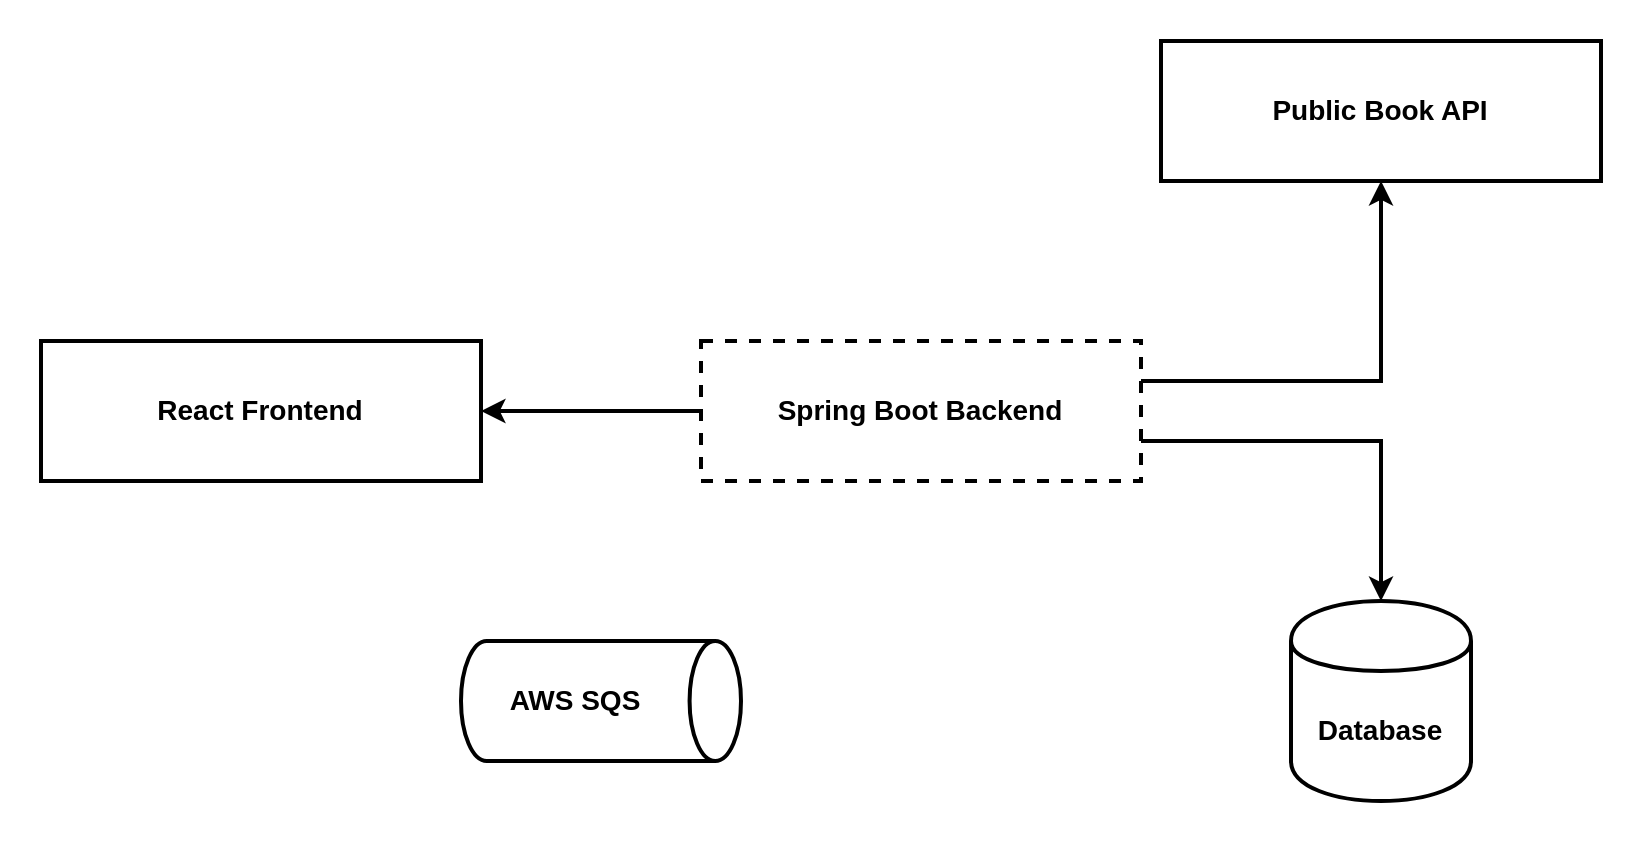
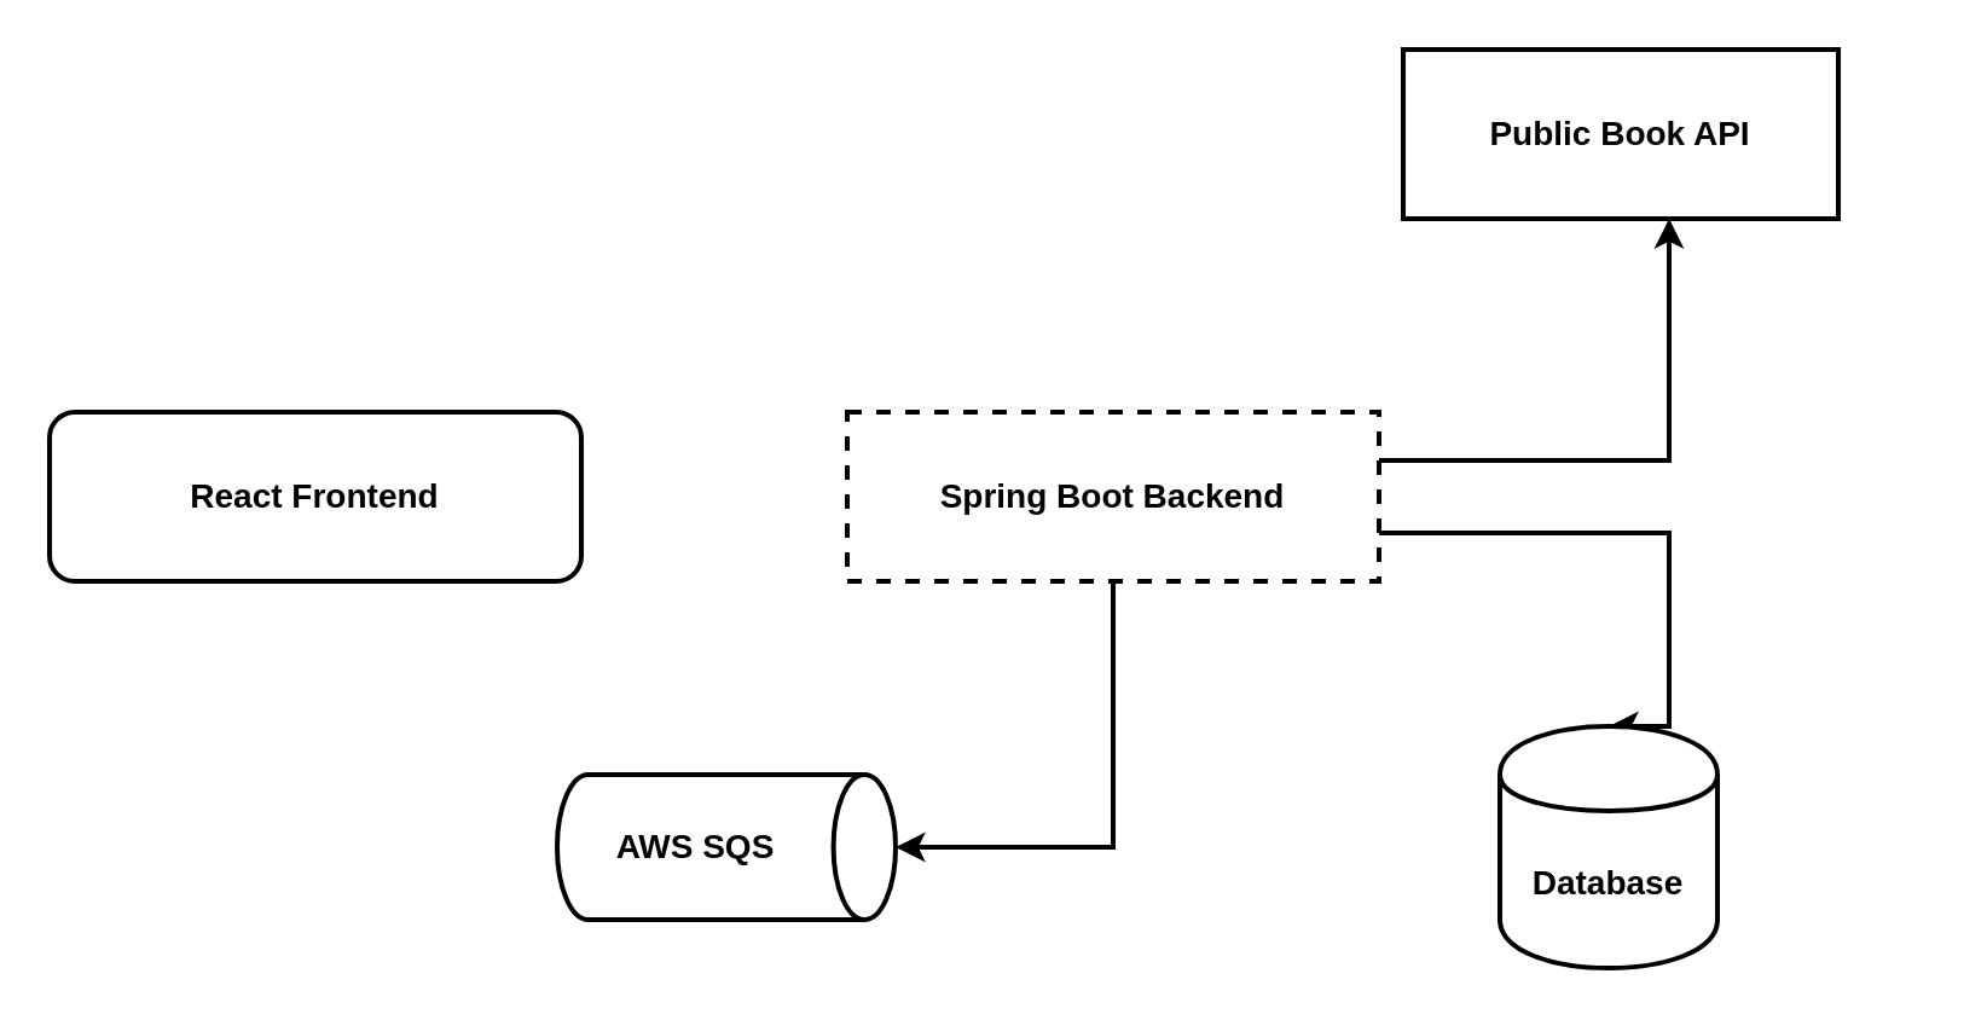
- <mxCell id="7" value="&lt;b&gt;&lt;font style=&quot;font-size: 14px&quot;&gt;Public Book API&lt;/font&gt;&lt;/b&gt;" style="rounded=0;whiteSpace=wrap;html=1;strokeWidth=2;" vertex="1" parent="1"><mxGeometry x="580" y="20" width="220" height="70" as="geometry" /></mxCell>
+ <mxCell id="7" value="&lt;b&gt;&lt;font style=&quot;font-size: 14px&quot;&gt;Public Book API&lt;/font&gt;&lt;/b&gt;" style="rounded=0;whiteSpace=wrap;html=1;strokeWidth=2;" vertex="1" parent="1"><mxGeometry x="580" y="20" width="180" height="70" as="geometry" /></mxCell>
- <mxCell id="8" value="&lt;b&gt;&lt;font style=&quot;font-size: 14px&quot;&gt;React Frontend&lt;br&gt;&lt;/font&gt;&lt;/b&gt;" style="rounded=0;whiteSpace=wrap;html=1;strokeWidth=2;" vertex="1" parent="1"><mxGeometry x="20" y="170" width="220" height="70" as="geometry" /></mxCell>
+ <mxCell id="8" value="&lt;b&gt;&lt;font style=&quot;font-size: 14px&quot;&gt;React Frontend&lt;br&gt;&lt;/font&gt;&lt;/b&gt;" style="whiteSpace=wrap;html=1;strokeWidth=2;rounded=1;" vertex="1" parent="1"><mxGeometry x="20" y="170" width="220" height="70" as="geometry" /></mxCell>
- <mxCell id="4" style="edgeStyle=orthogonalEdgeStyle;rounded=0;orthogonalLoop=1;jettySize=auto;html=1;endArrow=classic;endFill=1;strokeWidth=2;" edge="1" parent="1" source="5" target="8"><mxGeometry relative="1" as="geometry" /></mxCell>
+ <mxCell id="4" style="edgeStyle=orthogonalEdgeStyle;rounded=0;orthogonalLoop=1;jettySize=auto;html=1;entryX=1;entryY=0.5;entryDx=0;entryDy=0;entryPerimeter=0;endArrow=classic;endFill=1;strokeWidth=2;" edge="1" parent="1" source="5" target="9"><mxGeometry relative="1" as="geometry" /></mxCell>
- <mxCell id="6" value="&lt;font style=&quot;font-size: 14px&quot;&gt;&lt;b&gt;Database&lt;/b&gt;&lt;/font&gt;" style="shape=cylinder;whiteSpace=wrap;html=1;boundedLbl=1;backgroundOutline=1;strokeWidth=2;" vertex="1" parent="1"><mxGeometry x="645" y="300" width="90" height="100" as="geometry" /></mxCell>
+ <mxCell id="6" value="&lt;font style=&quot;font-size: 14px&quot;&gt;&lt;b&gt;Database&lt;/b&gt;&lt;/font&gt;" style="shape=cylinder;whiteSpace=wrap;html=1;boundedLbl=1;backgroundOutline=1;strokeWidth=2;" vertex="1" parent="1"><mxGeometry x="620" y="300" width="90" height="100" as="geometry" /></mxCell>
